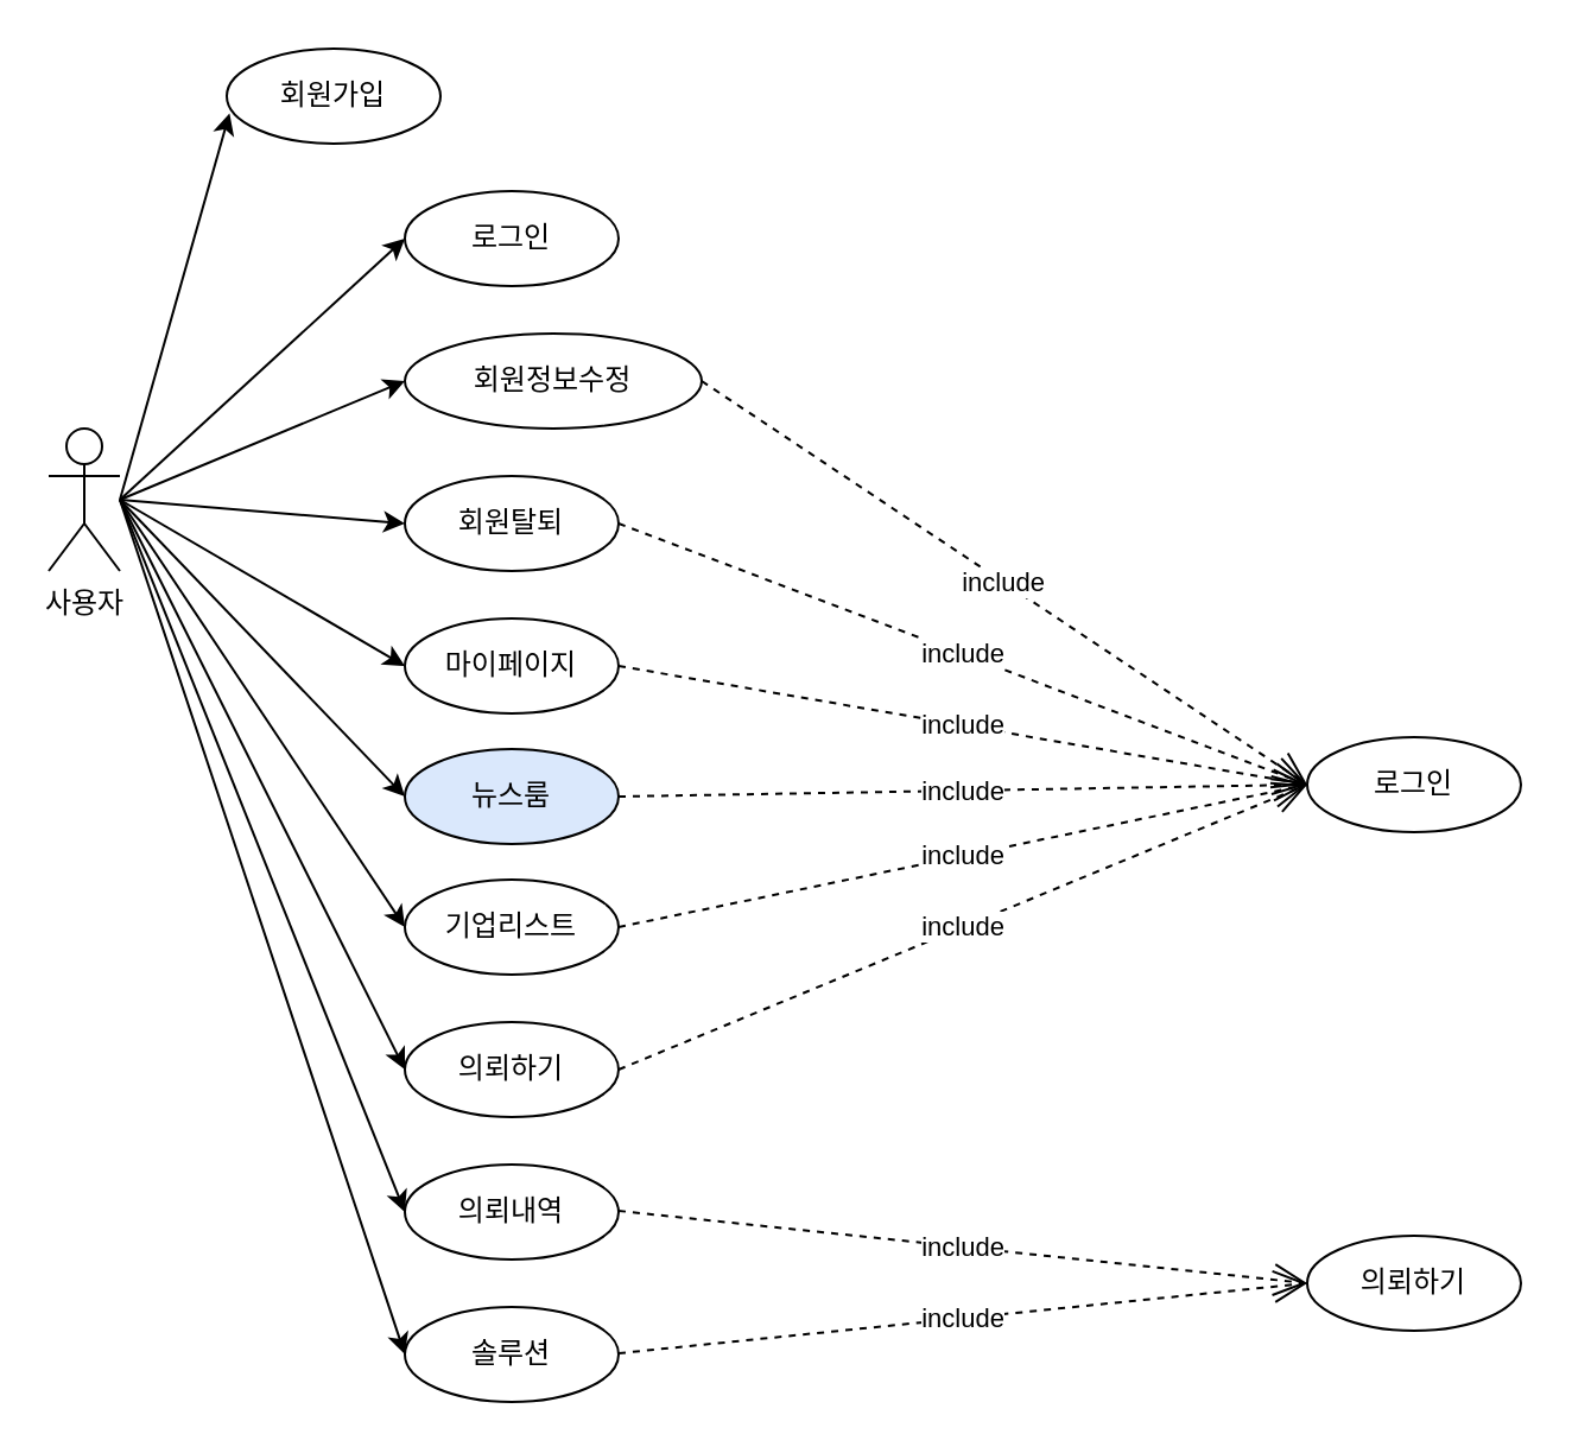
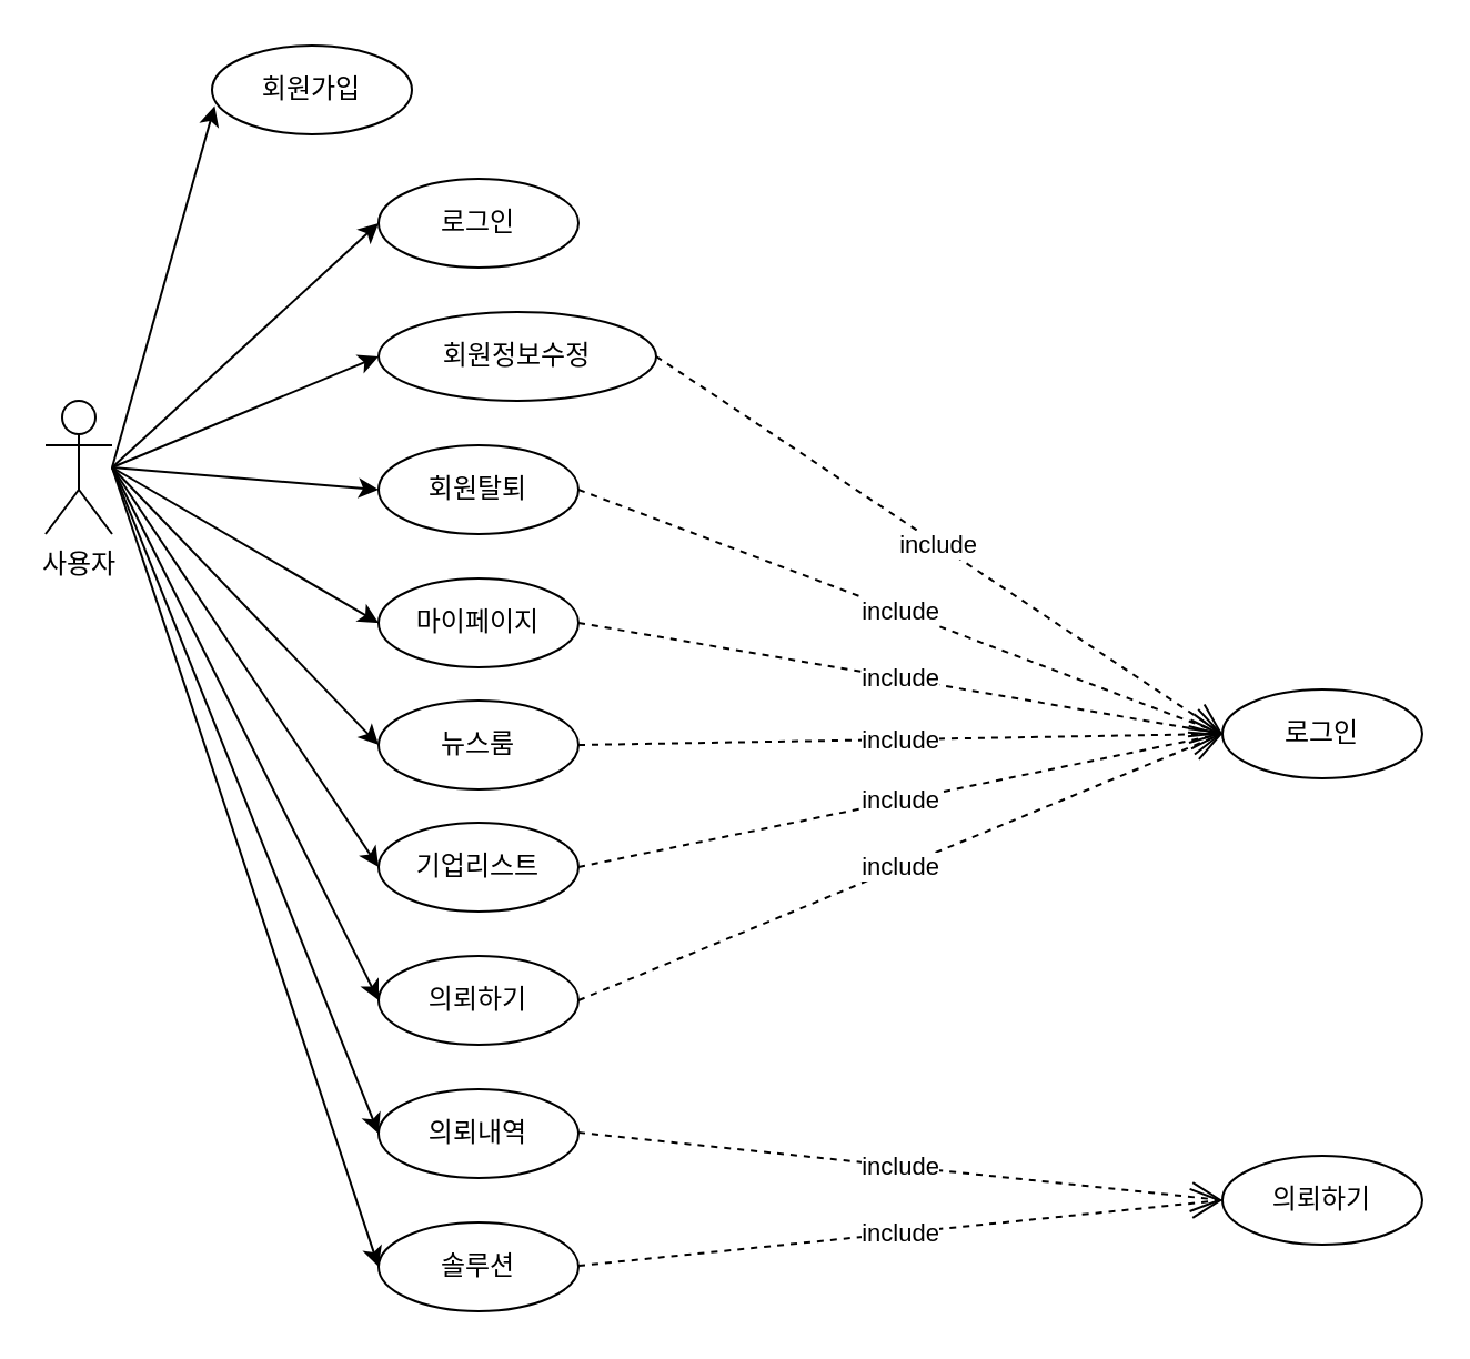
- <mxCell id="8" value="뉴스룸" style="ellipse;whiteSpace=wrap;html=1;fillColor=#dae8fc;" parent="1" vertex="1"><mxGeometry x="170" y="315" width="90" height="40" as="geometry" /></mxCell>
+ <mxCell id="8" value="뉴스룸" style="ellipse;whiteSpace=wrap;html=1;" parent="1" vertex="1"><mxGeometry x="170" y="315" width="90" height="40" as="geometry" /></mxCell>
